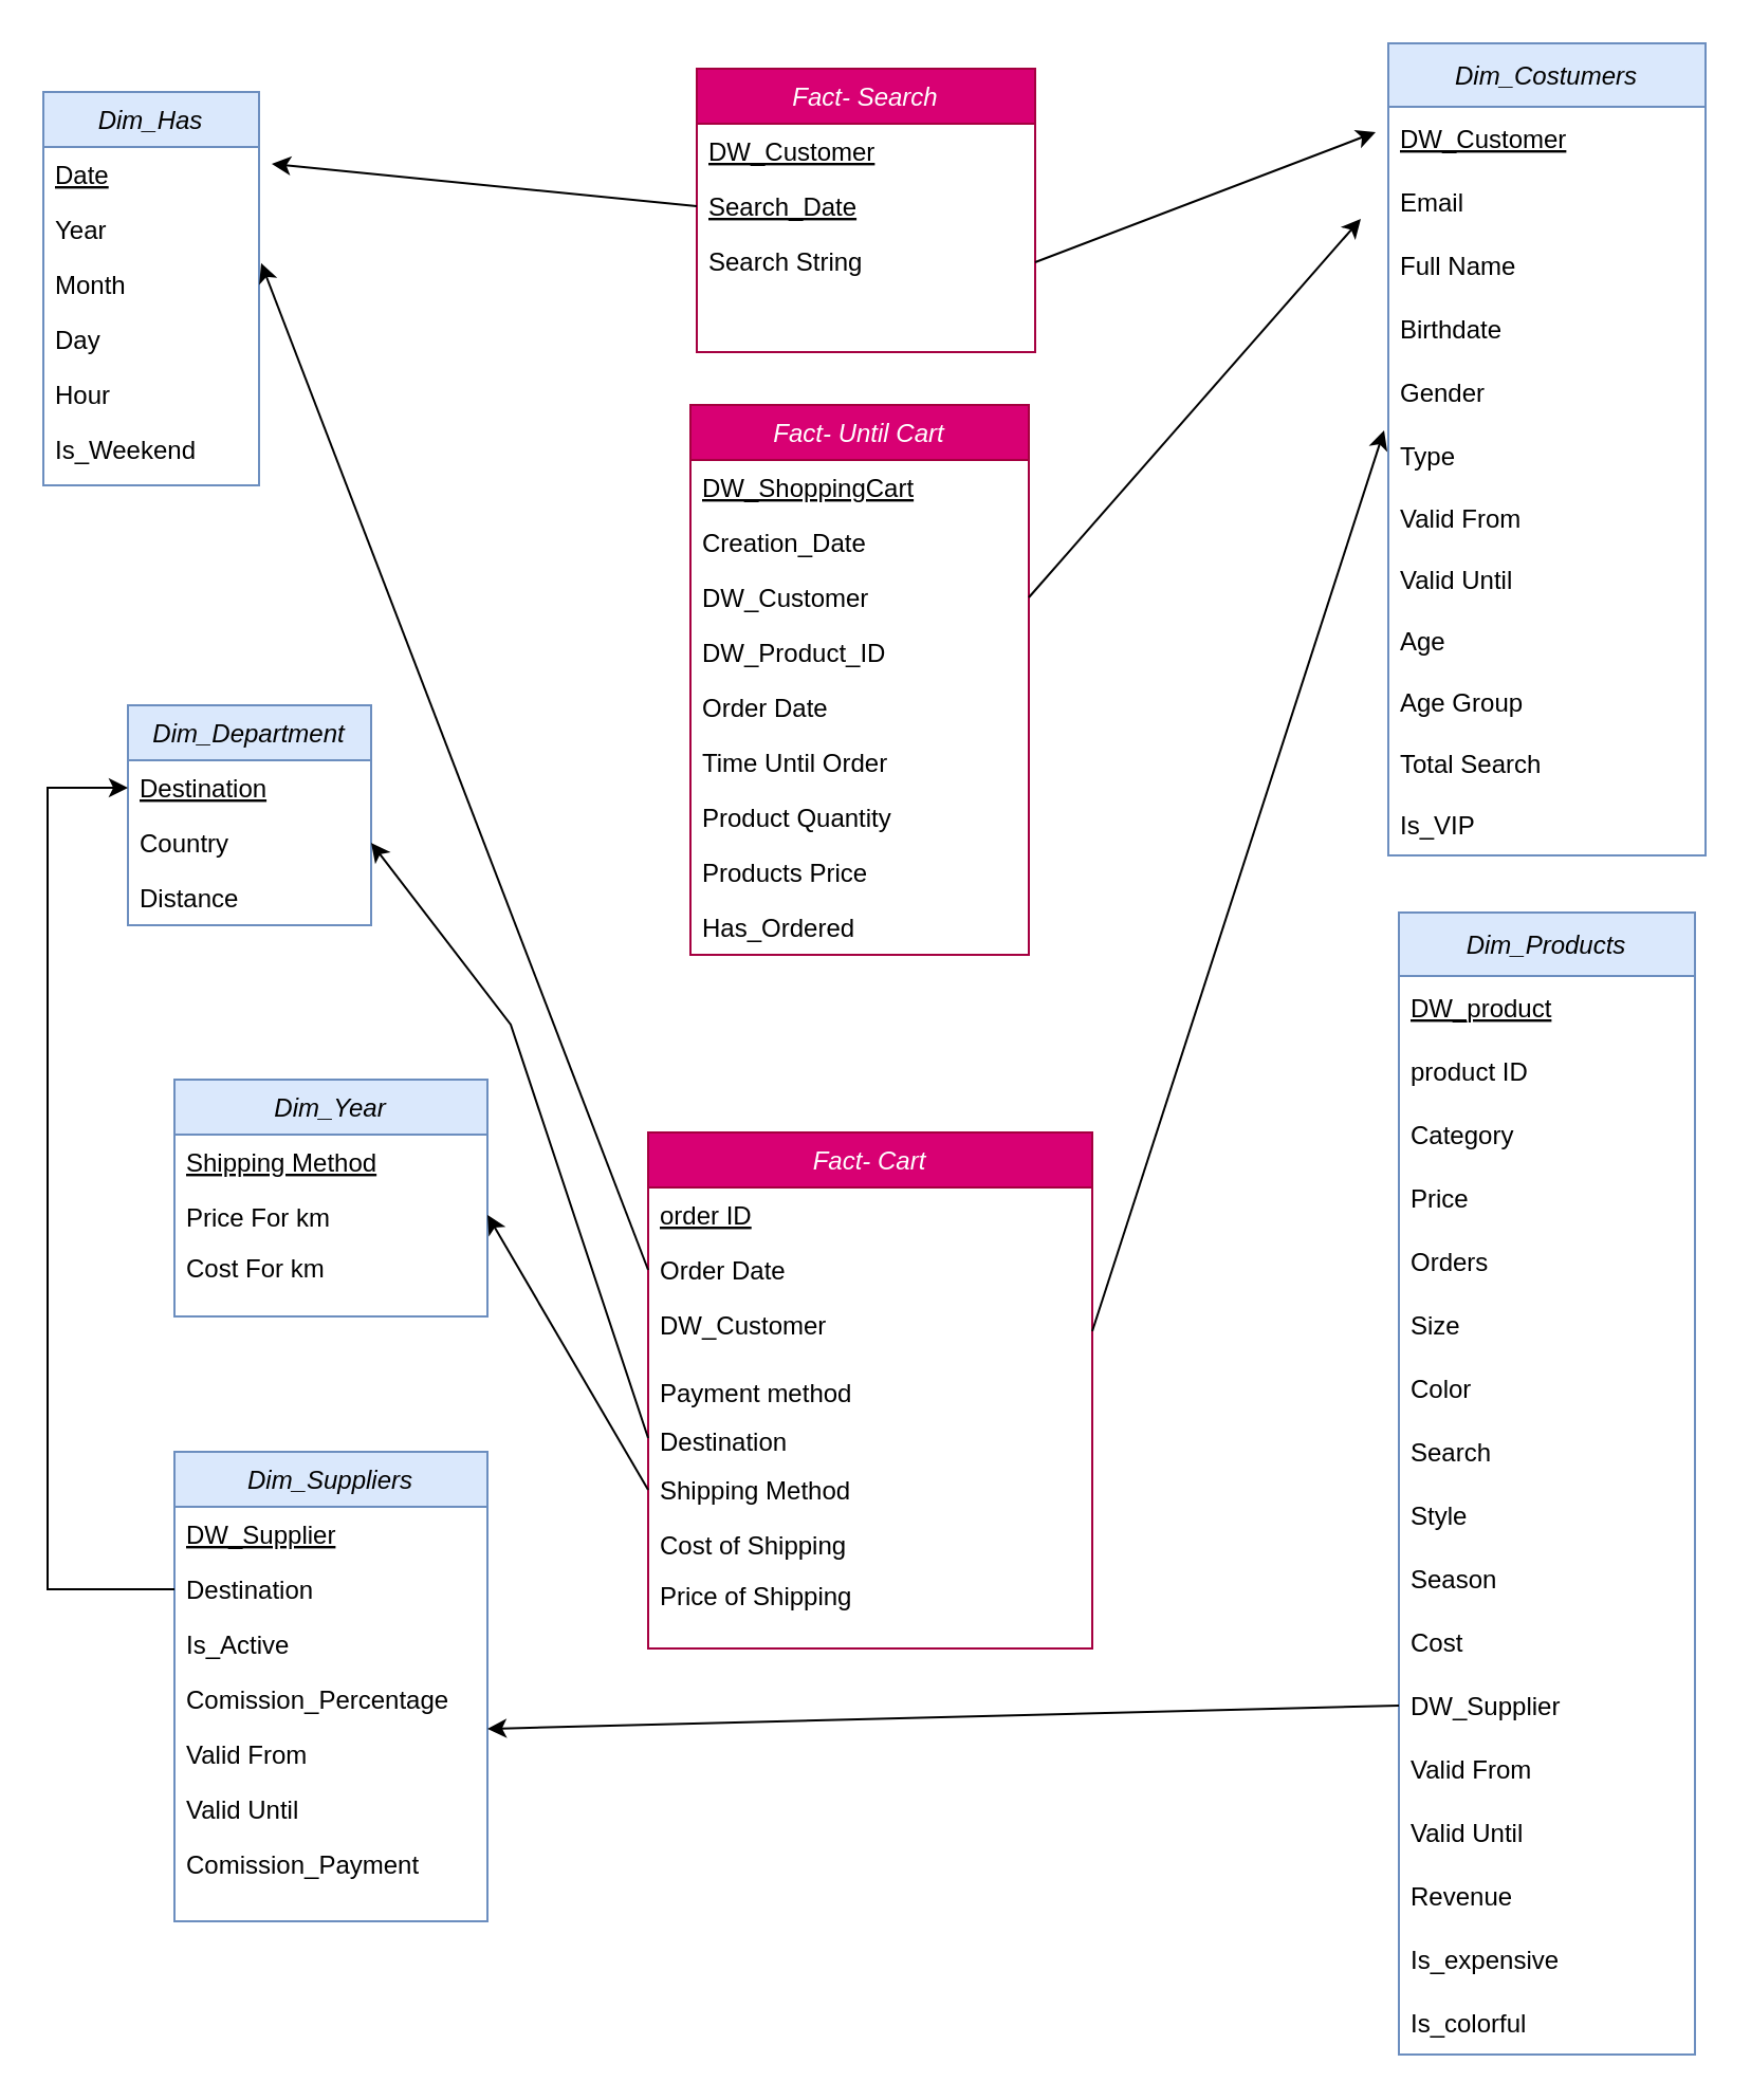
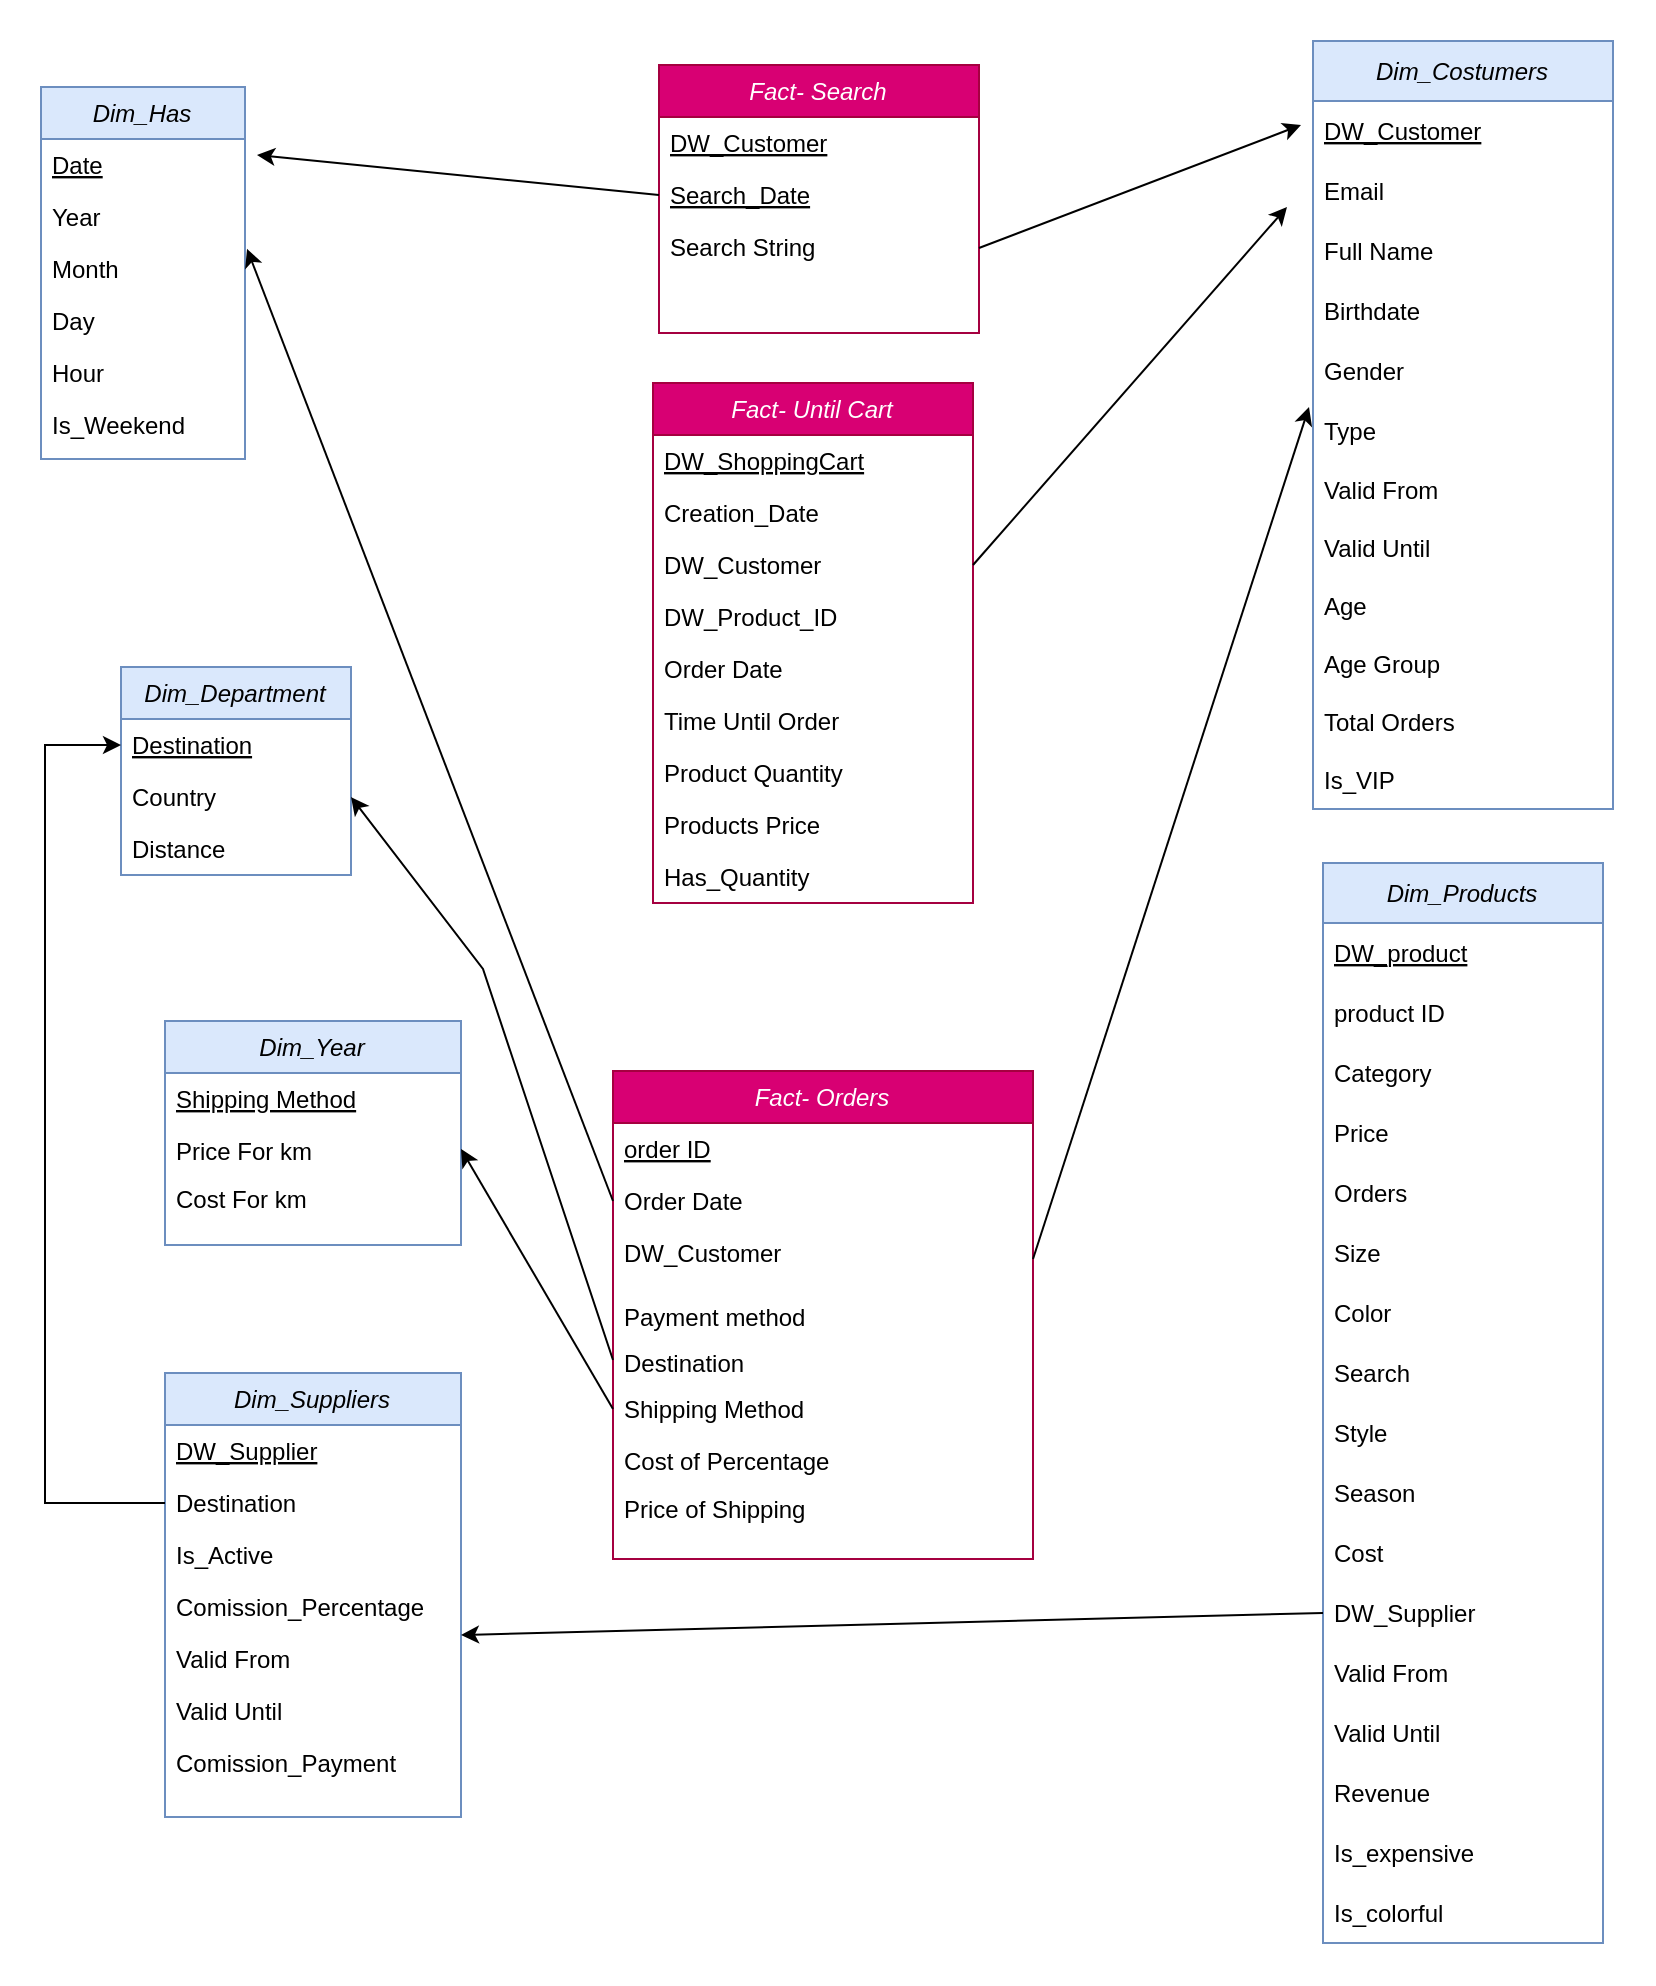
- <mxCell id="32" value="Total Search" style="text;strokeColor=none;fillColor=none;align=left;verticalAlign=middle;spacingLeft=4;spacingRight=4;overflow=hidden;points=[[0,0.5],[1,0.5]];portConstraint=eastwest;rotatable=0;" parent="21" vertex="1"><mxGeometry y="326" width="150" height="29" as="geometry" /></mxCell>
+ <mxCell id="32" value="Total Orders" style="text;strokeColor=none;fillColor=none;align=left;verticalAlign=middle;spacingLeft=4;spacingRight=4;overflow=hidden;points=[[0,0.5],[1,0.5]];portConstraint=eastwest;rotatable=0;" parent="21" vertex="1"><mxGeometry y="326" width="150" height="29" as="geometry" /></mxCell>
- <mxCell id="11" value="Has_Ordered" style="text;align=left;verticalAlign=top;spacingLeft=4;spacingRight=4;overflow=hidden;rotatable=0;points=[[0,0.5],[1,0.5]];portConstraint=eastwest;fontStyle=0" vertex="1" parent="2"><mxGeometry y="234" width="160" height="26" as="geometry" /></mxCell>
+ <mxCell id="11" value="Has_Quantity" style="text;align=left;verticalAlign=top;spacingLeft=4;spacingRight=4;overflow=hidden;rotatable=0;points=[[0,0.5],[1,0.5]];portConstraint=eastwest;fontStyle=0" vertex="1" parent="2"><mxGeometry y="234" width="160" height="26" as="geometry" /></mxCell>
- <mxCell id="12" value="Fact- Cart" style="swimlane;fontStyle=2;align=center;verticalAlign=top;childLayout=stackLayout;horizontal=1;startSize=26;horizontalStack=0;resizeParent=1;resizeLast=0;collapsible=1;marginBottom=0;rounded=0;shadow=0;strokeWidth=1;fillColor=#d80073;fontColor=#ffffff;strokeColor=#A50040;" parent="1" vertex="1"><mxGeometry x="306" y="535" width="210" height="244" as="geometry"><mxRectangle x="230" y="140" width="160" height="26" as="alternateBounds" /></mxGeometry></mxCell>
+ <mxCell id="12" value="Fact- Orders" style="swimlane;fontStyle=2;align=center;verticalAlign=top;childLayout=stackLayout;horizontal=1;startSize=26;horizontalStack=0;resizeParent=1;resizeLast=0;collapsible=1;marginBottom=0;rounded=0;shadow=0;strokeWidth=1;fillColor=#d80073;fontColor=#ffffff;strokeColor=#A50040;" parent="1" vertex="1"><mxGeometry x="306" y="535" width="210" height="244" as="geometry"><mxRectangle x="230" y="140" width="160" height="26" as="alternateBounds" /></mxGeometry></mxCell>
- <mxCell id="19" value="Cost of Shipping" style="text;align=left;verticalAlign=top;spacingLeft=4;spacingRight=4;overflow=hidden;rotatable=0;points=[[0,0.5],[1,0.5]];portConstraint=eastwest;fontStyle=0" parent="12" vertex="1"><mxGeometry y="182" width="210" height="24" as="geometry" /></mxCell>
+ <mxCell id="19" value="Cost of Percentage" style="text;align=left;verticalAlign=top;spacingLeft=4;spacingRight=4;overflow=hidden;rotatable=0;points=[[0,0.5],[1,0.5]];portConstraint=eastwest;fontStyle=0" parent="12" vertex="1"><mxGeometry y="182" width="210" height="24" as="geometry" /></mxCell>
